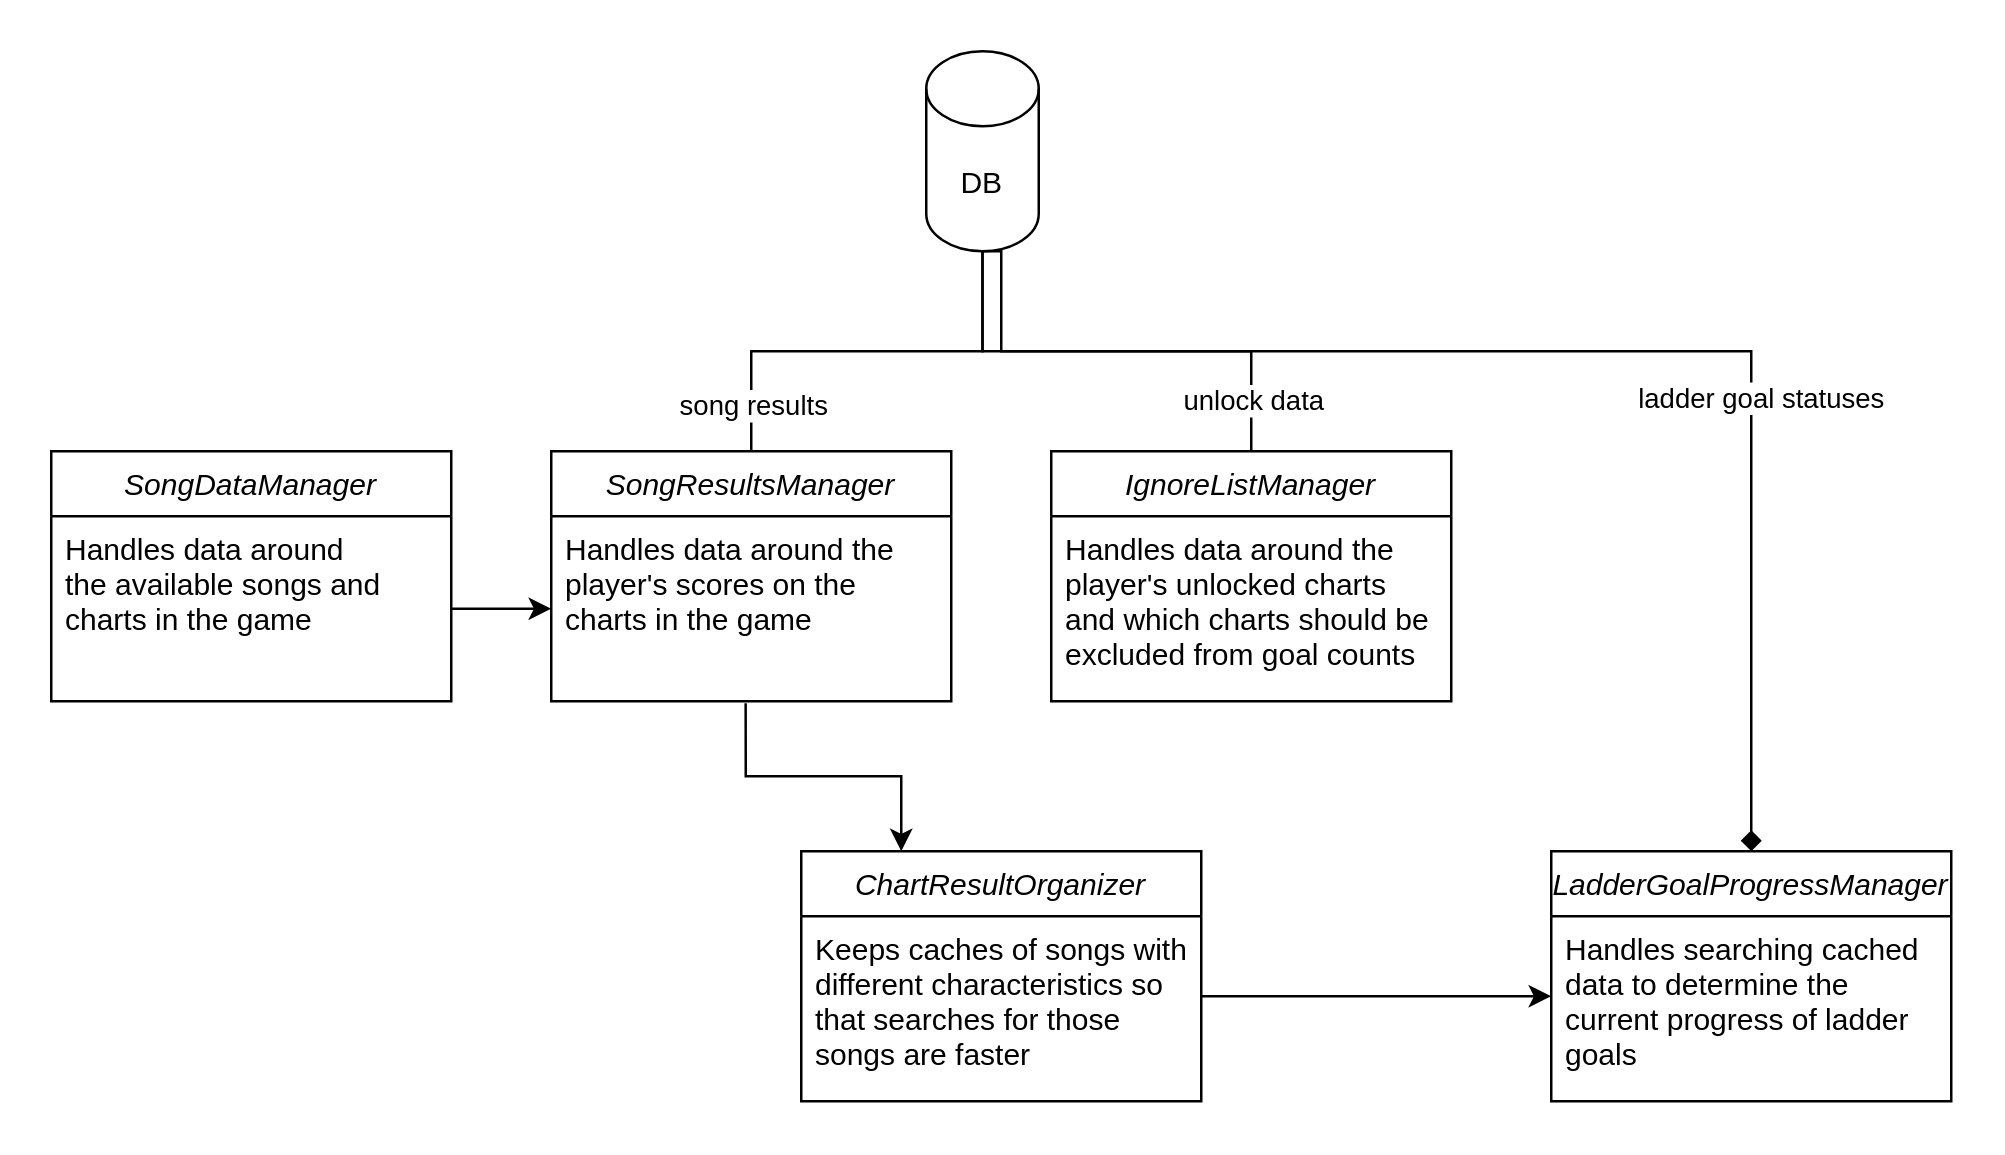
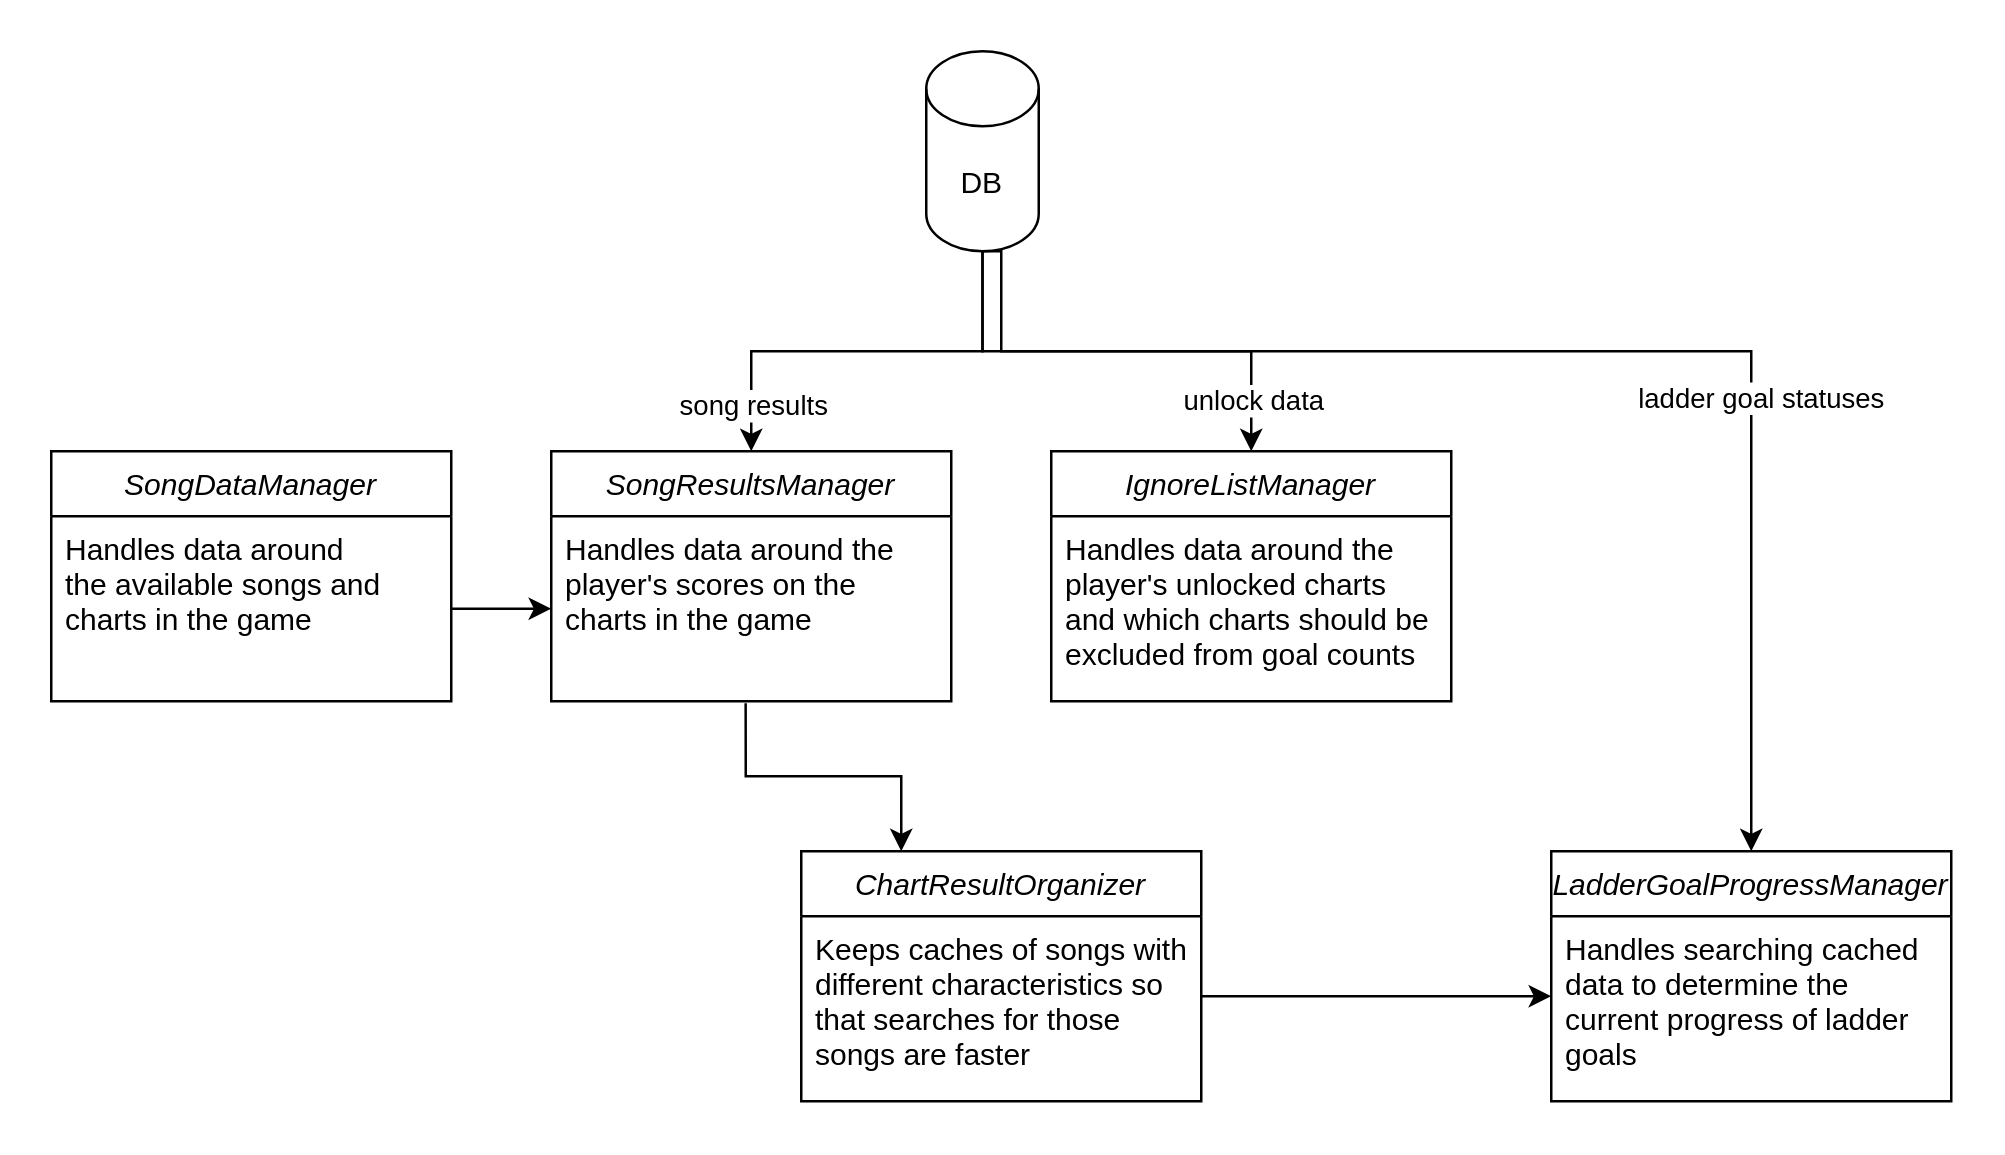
- <mxCell id="12" style="edgeStyle=orthogonalEdgeStyle;rounded=0;orthogonalLoop=1;jettySize=auto;html=1;exitX=0.5;exitY=1;exitDx=0;exitDy=0;exitPerimeter=0;entryX=0.5;entryY=0;entryDx=0;entryDy=0;endArrow=none;" edge="1" parent="1" source="18" target="4"><mxGeometry relative="1" as="geometry" /></mxCell>
+ <mxCell id="12" style="edgeStyle=orthogonalEdgeStyle;rounded=0;orthogonalLoop=1;jettySize=auto;html=1;exitX=0.5;exitY=1;exitDx=0;exitDy=0;exitPerimeter=0;entryX=0.5;entryY=0;entryDx=0;entryDy=0;" edge="1" parent="1" source="18" target="4"><mxGeometry relative="1" as="geometry" /></mxCell>
- <mxCell id="14" style="edgeStyle=orthogonalEdgeStyle;rounded=0;orthogonalLoop=1;jettySize=auto;html=1;exitX=0.5;exitY=1;exitDx=0;exitDy=0;exitPerimeter=0;entryX=0.5;entryY=0;entryDx=0;entryDy=0;endArrow=none;" edge="1" parent="1" source="18" target="8"><mxGeometry relative="1" as="geometry" /></mxCell>
+ <mxCell id="14" style="edgeStyle=orthogonalEdgeStyle;rounded=0;orthogonalLoop=1;jettySize=auto;html=1;exitX=0.5;exitY=1;exitDx=0;exitDy=0;exitPerimeter=0;entryX=0.5;entryY=0;entryDx=0;entryDy=0;" edge="1" parent="1" source="18" target="8"><mxGeometry relative="1" as="geometry" /></mxCell>
- <mxCell id="16" style="edgeStyle=orthogonalEdgeStyle;rounded=0;orthogonalLoop=1;jettySize=auto;html=1;exitX=0.5;exitY=1;exitDx=0;exitDy=0;exitPerimeter=0;entryX=0.5;entryY=0;entryDx=0;entryDy=0;endArrow=diamond;" edge="1" parent="1" source="18" target="10"><mxGeometry relative="1" as="geometry"><Array as="points"><mxPoint x="400" y="140" /><mxPoint x="700" y="140" /></Array></mxGeometry></mxCell>
+ <mxCell id="16" style="edgeStyle=orthogonalEdgeStyle;rounded=0;orthogonalLoop=1;jettySize=auto;html=1;exitX=0.5;exitY=1;exitDx=0;exitDy=0;exitPerimeter=0;entryX=0.5;entryY=0;entryDx=0;entryDy=0;" edge="1" parent="1" source="18" target="10"><mxGeometry relative="1" as="geometry"><Array as="points"><mxPoint x="400" y="140" /><mxPoint x="700" y="140" /></Array></mxGeometry></mxCell>
